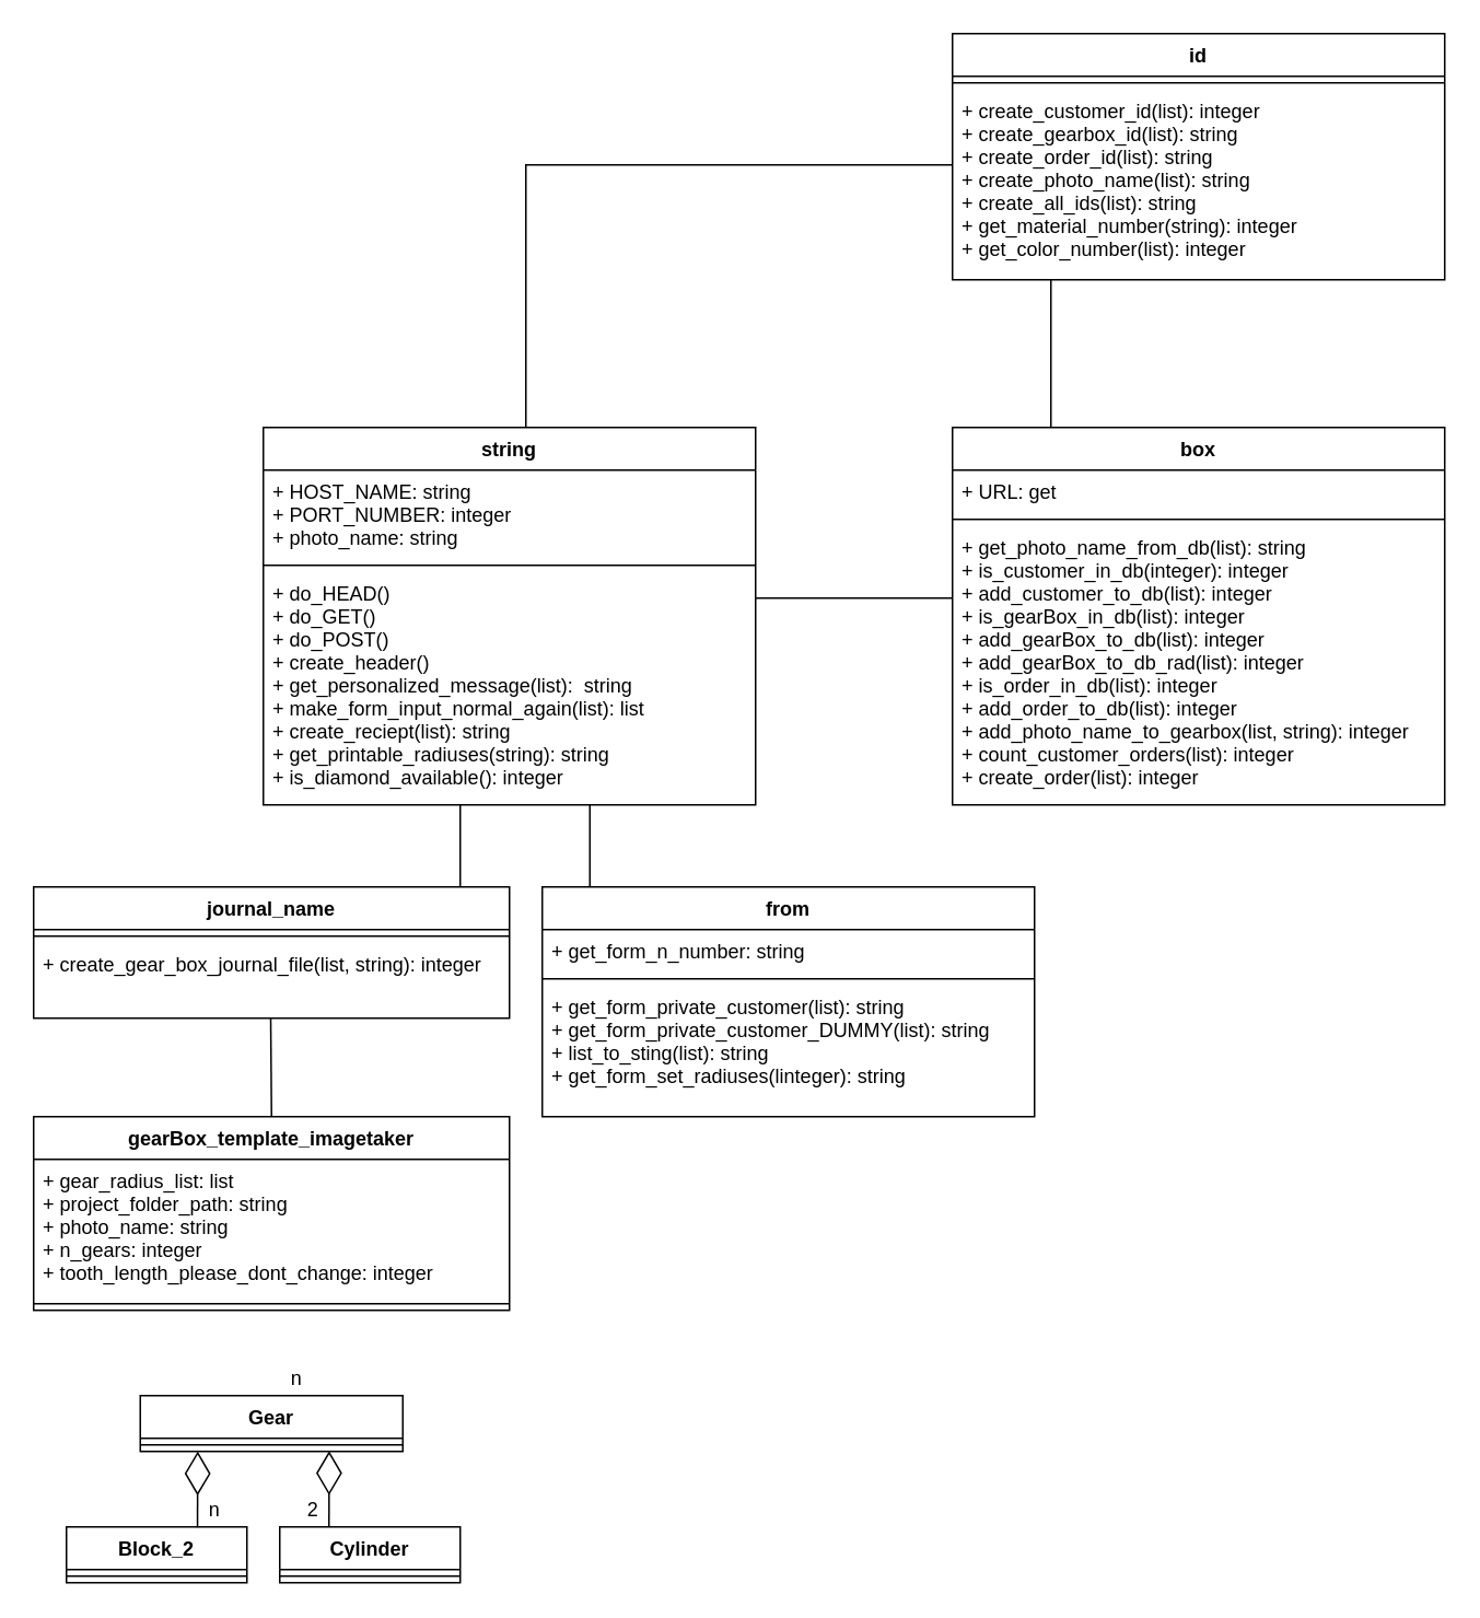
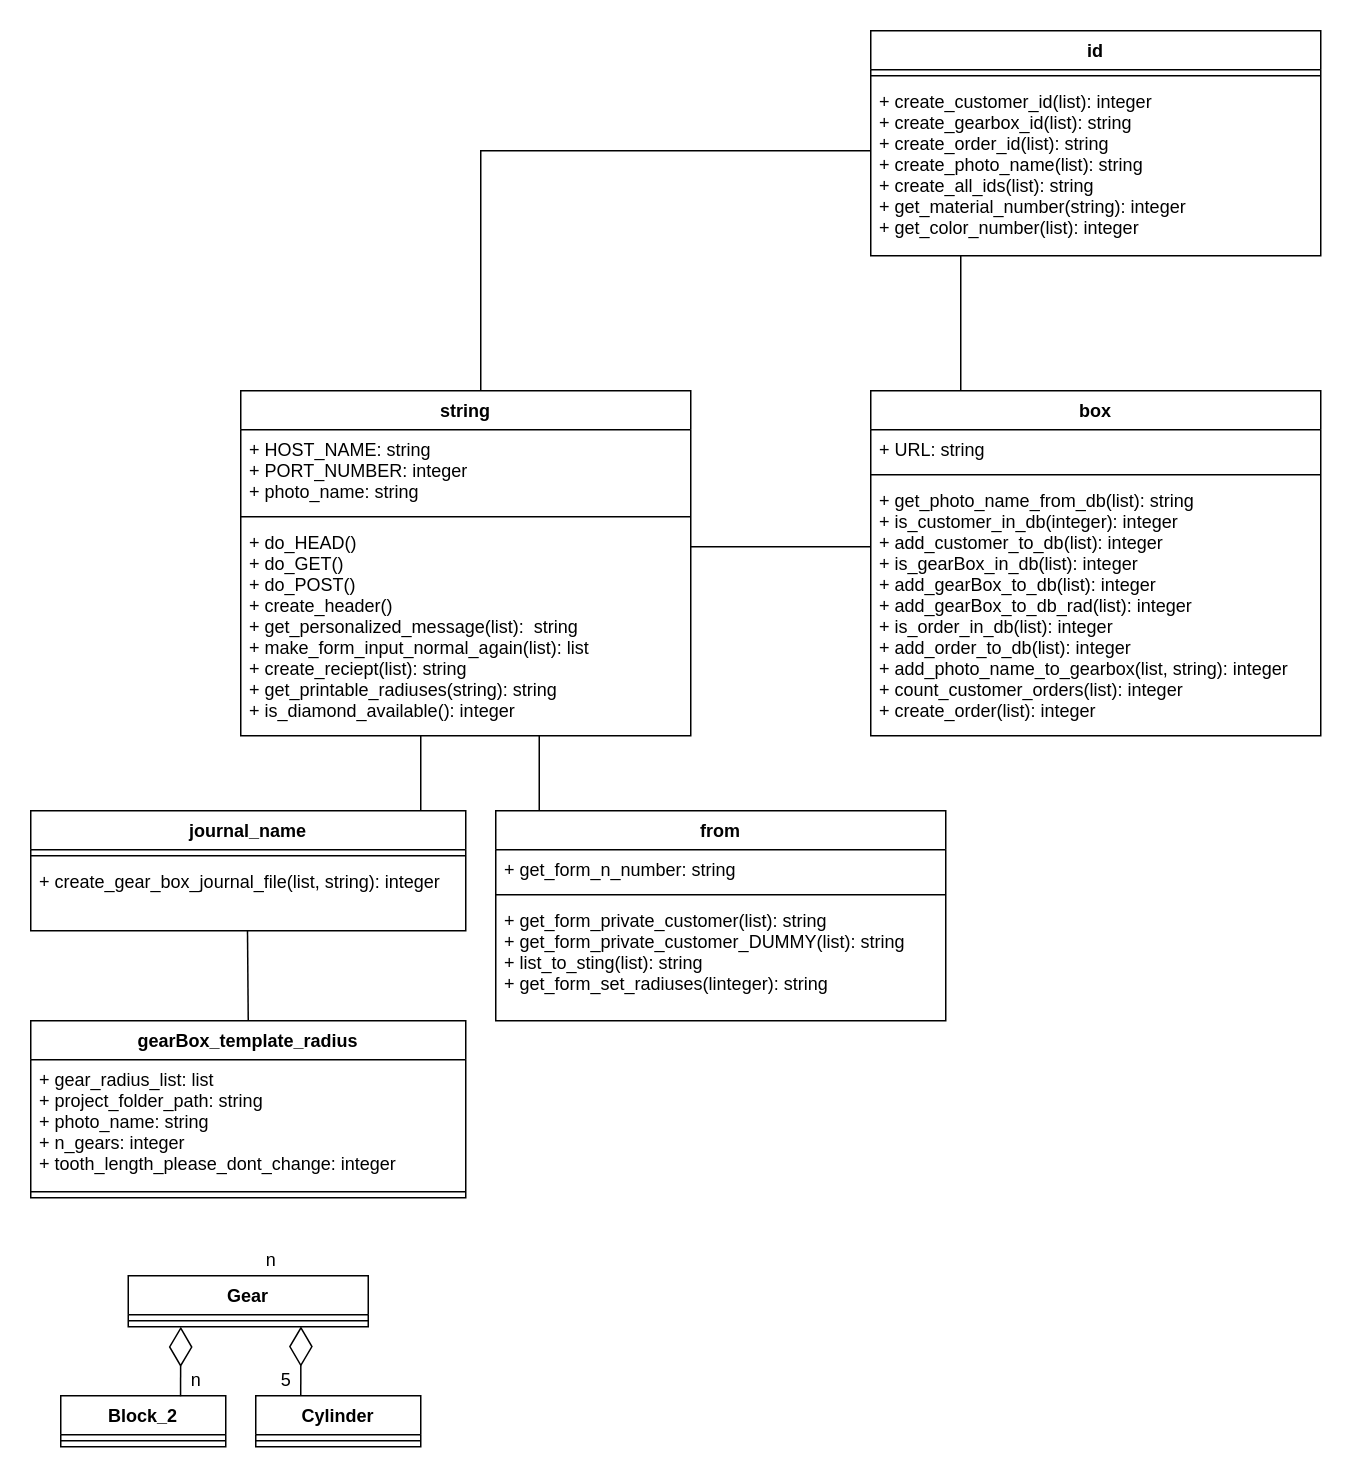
- <mxCell id="10" value="+ URL: get" style="text;strokeColor=none;fillColor=none;align=left;verticalAlign=top;spacingLeft=4;spacingRight=4;overflow=hidden;rotatable=0;points=[[0,0.5],[1,0.5]];portConstraint=eastwest;" parent="9" vertex="1"><mxGeometry y="26" width="300" height="26" as="geometry" /></mxCell>
+ <mxCell id="10" value="+ URL: string" style="text;strokeColor=none;fillColor=none;align=left;verticalAlign=top;spacingLeft=4;spacingRight=4;overflow=hidden;rotatable=0;points=[[0,0.5],[1,0.5]];portConstraint=eastwest;" parent="9" vertex="1"><mxGeometry y="26" width="300" height="26" as="geometry" /></mxCell>
- <mxCell id="26" value="gearBox_template_imagetaker" style="swimlane;fontStyle=1;align=center;verticalAlign=top;childLayout=stackLayout;horizontal=1;startSize=26;horizontalStack=0;resizeParent=1;resizeParentMax=0;resizeLast=0;collapsible=1;marginBottom=0;" parent="1" vertex="1"><mxGeometry x="20" y="680" width="290" height="118" as="geometry" /></mxCell>
+ <mxCell id="26" value="gearBox_template_radius" style="swimlane;fontStyle=1;align=center;verticalAlign=top;childLayout=stackLayout;horizontal=1;startSize=26;horizontalStack=0;resizeParent=1;resizeParentMax=0;resizeLast=0;collapsible=1;marginBottom=0;" parent="1" vertex="1"><mxGeometry x="20" y="680" width="290" height="118" as="geometry" /></mxCell>
- <mxCell id="39" value="2" style="text;html=1;align=center;verticalAlign=middle;resizable=0;points=[];autosize=1;strokeColor=none;fillColor=none;" parent="1" vertex="1"><mxGeometry x="180" y="910" width="20" height="20" as="geometry" /></mxCell>
+ <mxCell id="39" value="5" style="text;html=1;align=center;verticalAlign=middle;resizable=0;points=[];autosize=1;strokeColor=none;fillColor=none;" parent="1" vertex="1"><mxGeometry x="180" y="910" width="20" height="20" as="geometry" /></mxCell>
